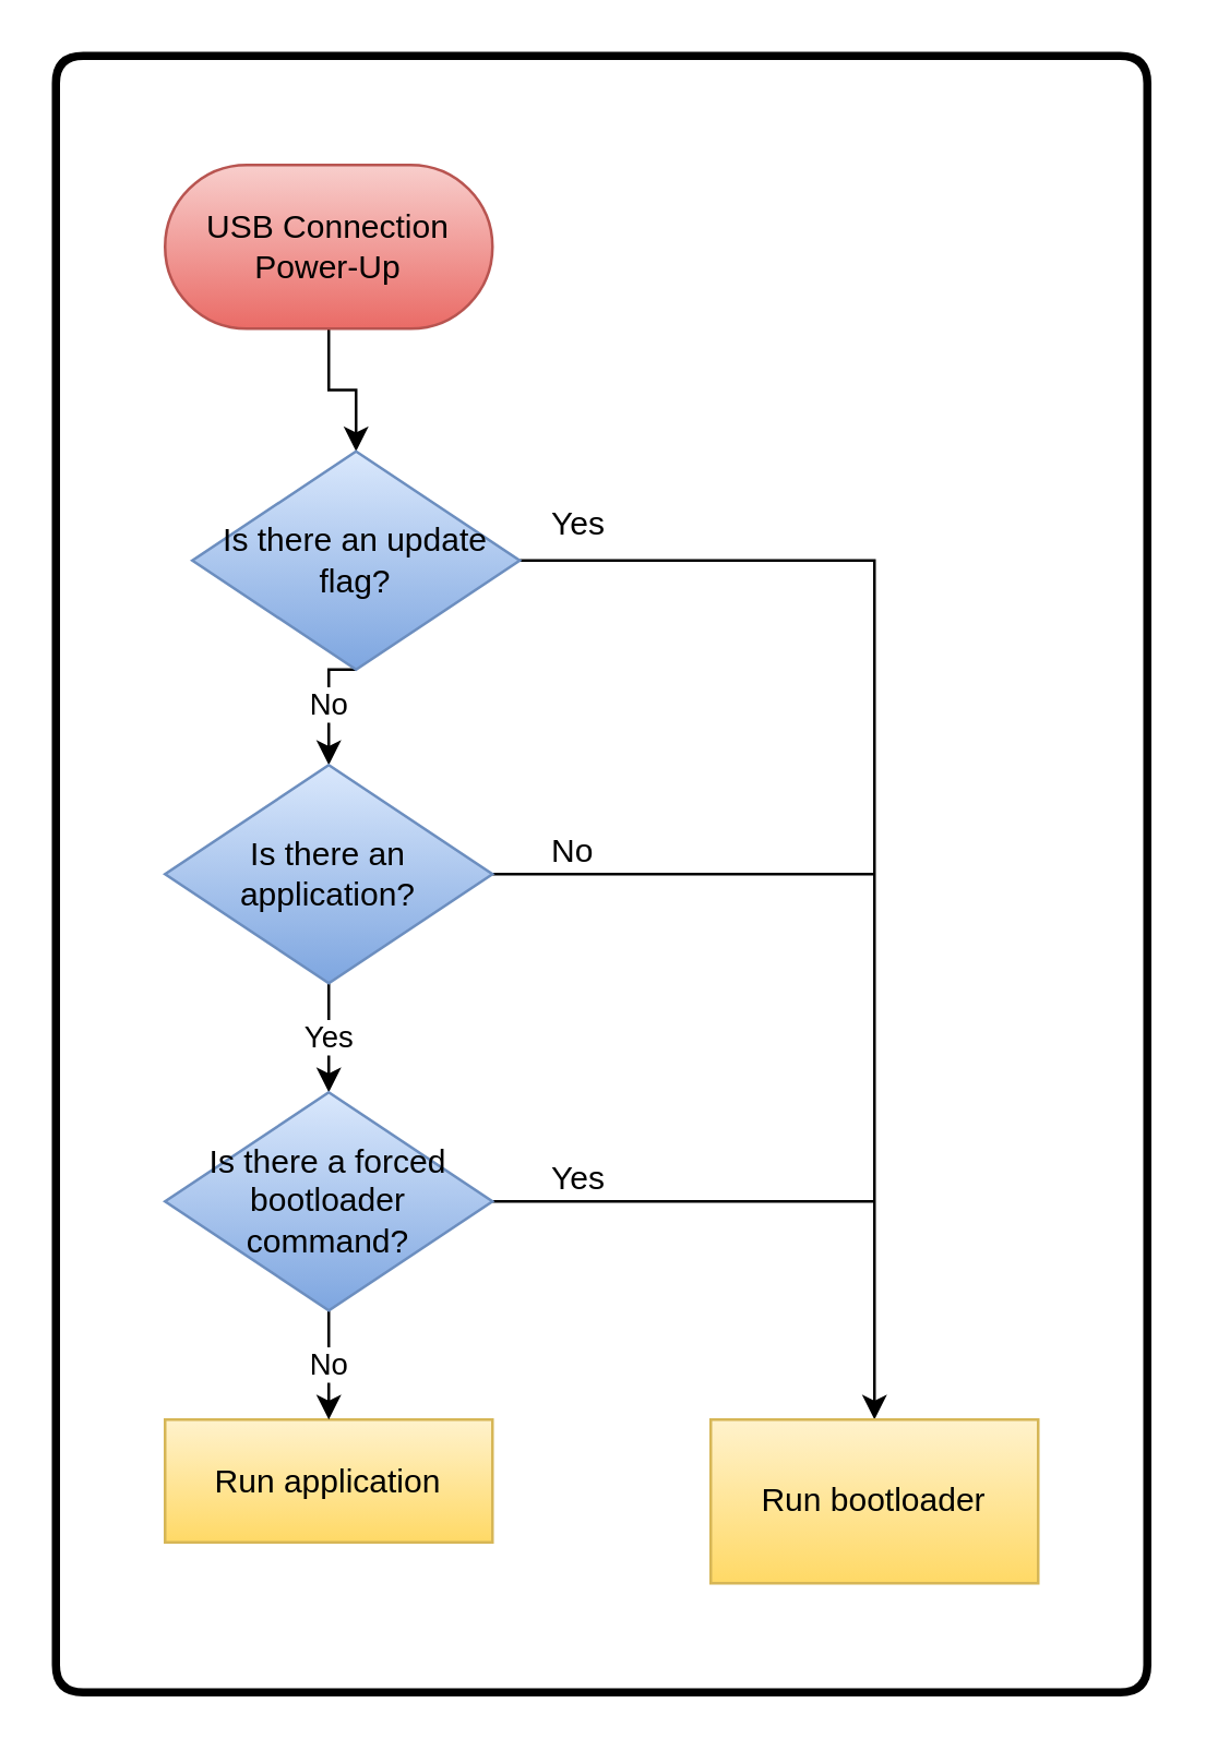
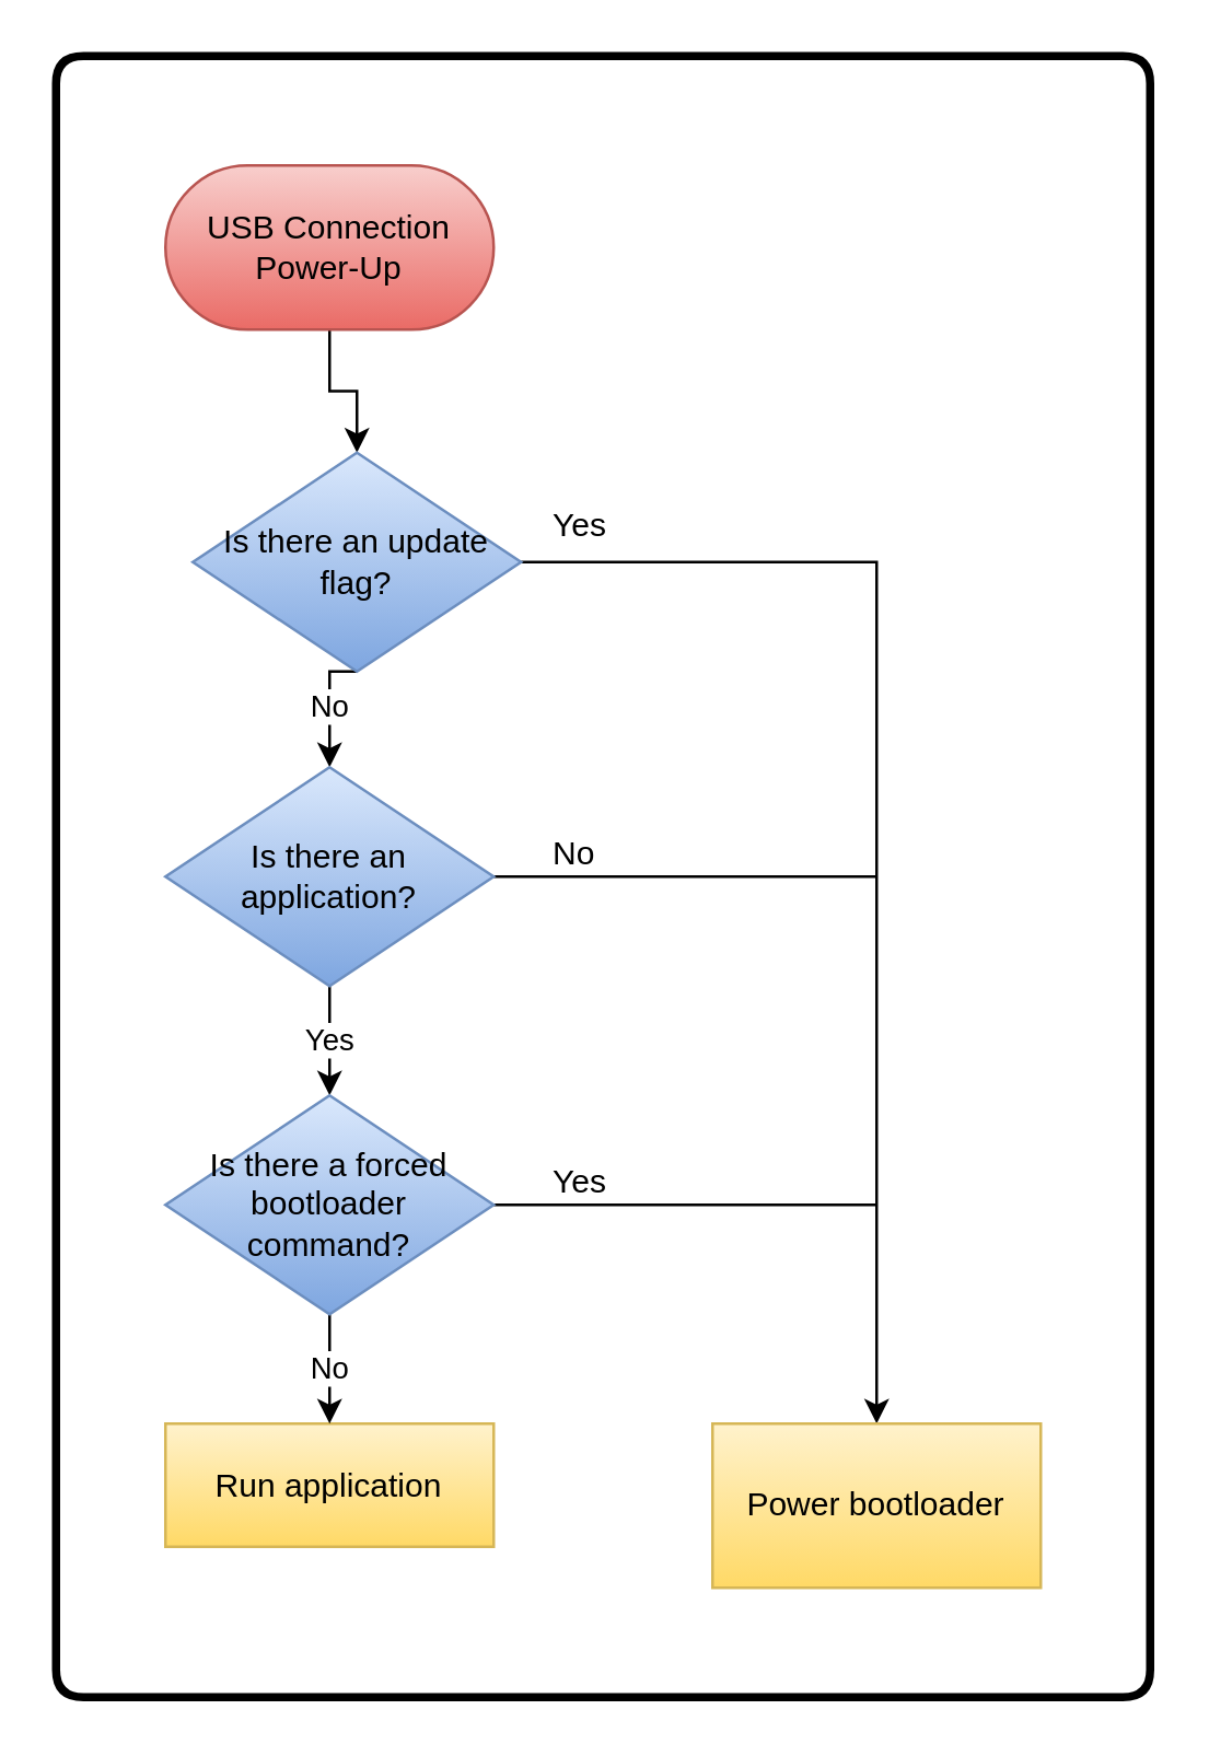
- <mxCell id="10" value="Run bootloader" style="rounded=0;whiteSpace=wrap;html=1;gradientColor=#ffd966;fillColor=#fff2cc;strokeColor=#d6b656;" vertex="1" parent="1"><mxGeometry x="260" y="520" width="120" height="60" as="geometry" /></mxCell>
+ <mxCell id="10" value="Power bootloader" style="rounded=0;whiteSpace=wrap;html=1;gradientColor=#ffd966;fillColor=#fff2cc;strokeColor=#d6b656;" vertex="1" parent="1"><mxGeometry x="260" y="520" width="120" height="60" as="geometry" /></mxCell>
